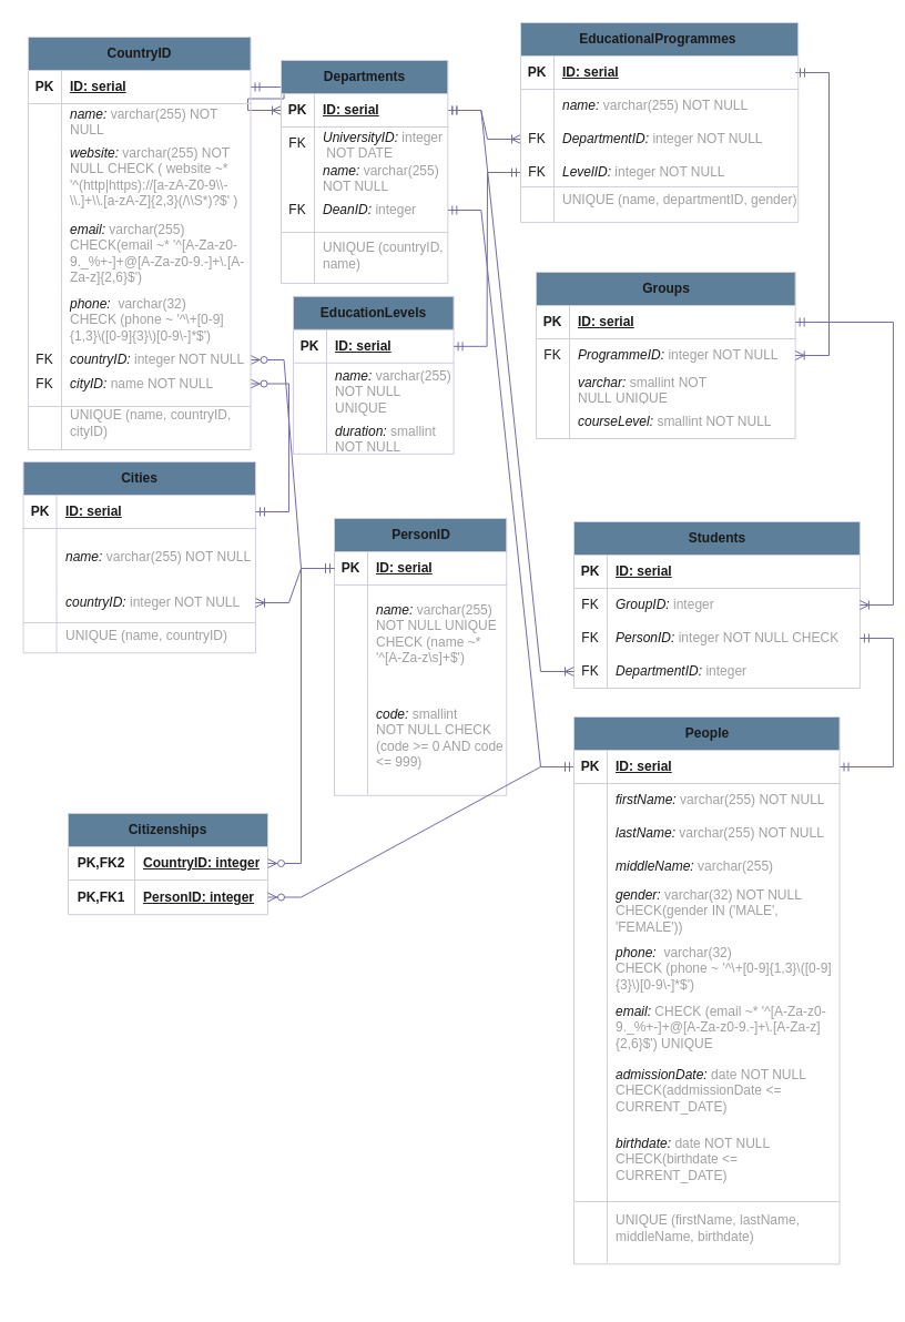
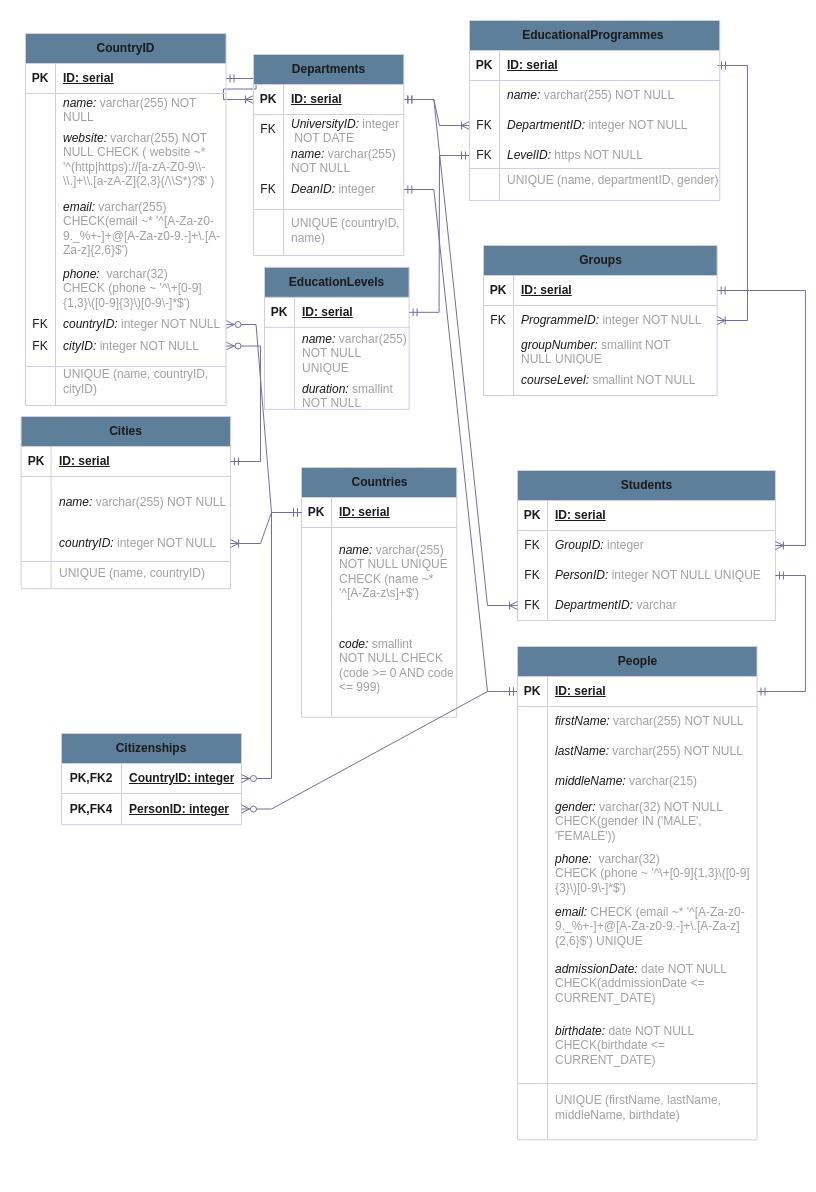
- <mxCell id="148" value="&lt;i&gt;LevelID: &lt;/i&gt;&lt;font style=&quot;&quot; color=&quot;#a0a0a0&quot;&gt;integer NOT NULL&lt;/font&gt;&amp;nbsp;" style="shape=partialRectangle;connectable=0;fillColor=none;top=0;left=0;bottom=0;right=0;align=left;spacingLeft=6;overflow=hidden;whiteSpace=wrap;html=1;labelBackgroundColor=none;strokeColor=#D0CEE2;fontColor=#1A1A1A;" parent="146" vertex="1"><mxGeometry x="30" width="220.261" height="30" as="geometry"><mxRectangle width="220.261" height="30" as="alternateBounds" /></mxGeometry></mxCell>
+ <mxCell id="148" value="&lt;i&gt;LevelID: &lt;/i&gt;&lt;font style=&quot;&quot; color=&quot;#a0a0a0&quot;&gt;https NOT NULL&lt;/font&gt;&amp;nbsp;" style="shape=partialRectangle;connectable=0;fillColor=none;top=0;left=0;bottom=0;right=0;align=left;spacingLeft=6;overflow=hidden;whiteSpace=wrap;html=1;labelBackgroundColor=none;strokeColor=#D0CEE2;fontColor=#1A1A1A;" parent="146" vertex="1"><mxGeometry x="30" width="220.261" height="30" as="geometry"><mxRectangle width="220.261" height="30" as="alternateBounds" /></mxGeometry></mxCell>
- <mxCell id="174" value="&lt;i&gt;cityID:&lt;/i&gt; &lt;font color=&quot;#a0a0a0&quot;&gt;name NOT NULL&lt;/font&gt;" style="shape=partialRectangle;connectable=0;fillColor=none;top=0;left=0;bottom=0;right=0;align=left;spacingLeft=6;overflow=hidden;whiteSpace=wrap;html=1;labelBackgroundColor=none;strokeColor=#D0CEE2;fontColor=#1A1A1A;" parent="172" vertex="1"><mxGeometry x="30" width="170.536" height="21" as="geometry"><mxRectangle width="170.536" height="21" as="alternateBounds" /></mxGeometry></mxCell>
+ <mxCell id="174" value="&lt;i&gt;cityID:&lt;/i&gt; &lt;font color=&quot;#a0a0a0&quot;&gt;integer NOT NULL&lt;/font&gt;" style="shape=partialRectangle;connectable=0;fillColor=none;top=0;left=0;bottom=0;right=0;align=left;spacingLeft=6;overflow=hidden;whiteSpace=wrap;html=1;labelBackgroundColor=none;strokeColor=#D0CEE2;fontColor=#1A1A1A;" parent="172" vertex="1"><mxGeometry x="30" width="170.536" height="21" as="geometry"><mxRectangle width="170.536" height="21" as="alternateBounds" /></mxGeometry></mxCell>
- <mxCell id="21" value="&lt;i&gt;varchar:&amp;nbsp;&lt;/i&gt;&lt;font color=&quot;#a0a0a0&quot;&gt;smallint NOT NULL&amp;nbsp;UNIQUE&lt;/font&gt;" style="shape=partialRectangle;connectable=0;fillColor=none;top=0;left=0;bottom=0;right=0;align=left;spacingLeft=6;overflow=hidden;whiteSpace=wrap;html=1;labelBackgroundColor=none;strokeColor=#D0CEE2;fontColor=#1A1A1A;" parent="19" vertex="1"><mxGeometry x="30" width="203.652" height="30" as="geometry"><mxRectangle width="203.652" height="30" as="alternateBounds" /></mxGeometry></mxCell>
+ <mxCell id="21" value="&lt;i&gt;groupNumber:&amp;nbsp;&lt;/i&gt;&lt;font color=&quot;#a0a0a0&quot;&gt;smallint NOT NULL&amp;nbsp;UNIQUE&lt;/font&gt;" style="shape=partialRectangle;connectable=0;fillColor=none;top=0;left=0;bottom=0;right=0;align=left;spacingLeft=6;overflow=hidden;whiteSpace=wrap;html=1;labelBackgroundColor=none;strokeColor=#D0CEE2;fontColor=#1A1A1A;" parent="19" vertex="1"><mxGeometry x="30" width="203.652" height="30" as="geometry"><mxRectangle width="203.652" height="30" as="alternateBounds" /></mxGeometry></mxCell>
- <mxCell id="38" value="PersonID" style="shape=table;startSize=30;container=1;collapsible=1;childLayout=tableLayout;fixedRows=1;rowLines=0;fontStyle=1;align=center;resizeLast=1;html=1;labelBackgroundColor=none;fillColor=#5D7F99;strokeColor=#D0CEE2;fontColor=#1A1A1A;" parent="1" vertex="1"><mxGeometry x="301" y="467" width="155.25" height="249.786" as="geometry" /></mxCell>
+ <mxCell id="38" value="Countries" style="shape=table;startSize=30;container=1;collapsible=1;childLayout=tableLayout;fixedRows=1;rowLines=0;fontStyle=1;align=center;resizeLast=1;html=1;labelBackgroundColor=none;fillColor=#5D7F99;strokeColor=#D0CEE2;fontColor=#1A1A1A;" parent="1" vertex="1"><mxGeometry x="301" y="467" width="155.25" height="249.786" as="geometry" /></mxCell>
- <mxCell id="34" value="&lt;i&gt;PersonID:&lt;/i&gt;&amp;nbsp;&lt;font color=&quot;#a0a0a0&quot;&gt;integer NOT NULL&amp;nbsp;CHECK&lt;/font&gt;" style="shape=partialRectangle;connectable=0;fillColor=none;top=0;left=0;bottom=0;right=0;align=left;spacingLeft=6;overflow=hidden;whiteSpace=wrap;html=1;labelBackgroundColor=none;strokeColor=#D0CEE2;fontColor=#1A1A1A;" parent="32" vertex="1"><mxGeometry x="30" width="227.913" height="30" as="geometry"><mxRectangle width="227.913" height="30" as="alternateBounds" /></mxGeometry></mxCell>
+ <mxCell id="34" value="&lt;i&gt;PersonID:&lt;/i&gt;&amp;nbsp;&lt;font color=&quot;#a0a0a0&quot;&gt;integer NOT NULL&amp;nbsp;UNIQUE&lt;/font&gt;" style="shape=partialRectangle;connectable=0;fillColor=none;top=0;left=0;bottom=0;right=0;align=left;spacingLeft=6;overflow=hidden;whiteSpace=wrap;html=1;labelBackgroundColor=none;strokeColor=#D0CEE2;fontColor=#1A1A1A;" parent="32" vertex="1"><mxGeometry x="30" width="227.913" height="30" as="geometry"><mxRectangle width="227.913" height="30" as="alternateBounds" /></mxGeometry></mxCell>
- <mxCell id="37" value="&lt;i&gt;DepartmentID:&lt;/i&gt;&amp;nbsp;&lt;font color=&quot;#a0a0a0&quot;&gt;integer&lt;/font&gt;&amp;nbsp;" style="shape=partialRectangle;connectable=0;fillColor=none;top=0;left=0;bottom=0;right=0;align=left;spacingLeft=6;overflow=hidden;whiteSpace=wrap;html=1;labelBackgroundColor=none;strokeColor=#D0CEE2;fontColor=#1A1A1A;" parent="35" vertex="1"><mxGeometry x="30" width="227.913" height="30" as="geometry"><mxRectangle width="227.913" height="30" as="alternateBounds" /></mxGeometry></mxCell>
+ <mxCell id="37" value="&lt;i&gt;DepartmentID:&lt;/i&gt;&amp;nbsp;&lt;font color=&quot;#a0a0a0&quot;&gt;varchar&lt;/font&gt;&amp;nbsp;" style="shape=partialRectangle;connectable=0;fillColor=none;top=0;left=0;bottom=0;right=0;align=left;spacingLeft=6;overflow=hidden;whiteSpace=wrap;html=1;labelBackgroundColor=none;strokeColor=#D0CEE2;fontColor=#1A1A1A;" parent="35" vertex="1"><mxGeometry x="30" width="227.913" height="30" as="geometry"><mxRectangle width="227.913" height="30" as="alternateBounds" /></mxGeometry></mxCell>
- <mxCell id="115" value="&lt;i&gt;middleName:&lt;/i&gt;&amp;nbsp;&lt;font color=&quot;#a0a0a0&quot;&gt;varchar(255)&lt;br&gt;&lt;/font&gt;" style="shape=partialRectangle;connectable=0;fillColor=none;top=0;left=0;bottom=0;right=0;align=left;spacingLeft=6;overflow=hidden;whiteSpace=wrap;html=1;labelBackgroundColor=none;strokeColor=#D0CEE2;fontColor=#1A1A1A;" parent="113" vertex="1"><mxGeometry x="30" width="209.536" height="30" as="geometry"><mxRectangle width="209.536" height="30" as="alternateBounds" /></mxGeometry></mxCell>
+ <mxCell id="115" value="&lt;i&gt;middleName:&lt;/i&gt;&amp;nbsp;&lt;font color=&quot;#a0a0a0&quot;&gt;varchar(215)&lt;br&gt;&lt;/font&gt;" style="shape=partialRectangle;connectable=0;fillColor=none;top=0;left=0;bottom=0;right=0;align=left;spacingLeft=6;overflow=hidden;whiteSpace=wrap;html=1;labelBackgroundColor=none;strokeColor=#D0CEE2;fontColor=#1A1A1A;" parent="113" vertex="1"><mxGeometry x="30" width="209.536" height="30" as="geometry"><mxRectangle width="209.536" height="30" as="alternateBounds" /></mxGeometry></mxCell>
- <mxCell id="78" value="PK,FK1" style="shape=partialRectangle;connectable=0;fillColor=none;top=0;left=0;bottom=0;right=0;fontStyle=1;overflow=hidden;html=1;whiteSpace=wrap;labelBackgroundColor=none;strokeColor=#D0CEE2;fontColor=#1A1A1A;" parent="77" vertex="1"><mxGeometry width="60" height="31" as="geometry"><mxRectangle width="60" height="31" as="alternateBounds" /></mxGeometry></mxCell>
+ <mxCell id="78" value="PK,FK4" style="shape=partialRectangle;connectable=0;fillColor=none;top=0;left=0;bottom=0;right=0;fontStyle=1;overflow=hidden;html=1;whiteSpace=wrap;labelBackgroundColor=none;strokeColor=#D0CEE2;fontColor=#1A1A1A;" parent="77" vertex="1"><mxGeometry width="60" height="31" as="geometry"><mxRectangle width="60" height="31" as="alternateBounds" /></mxGeometry></mxCell>
